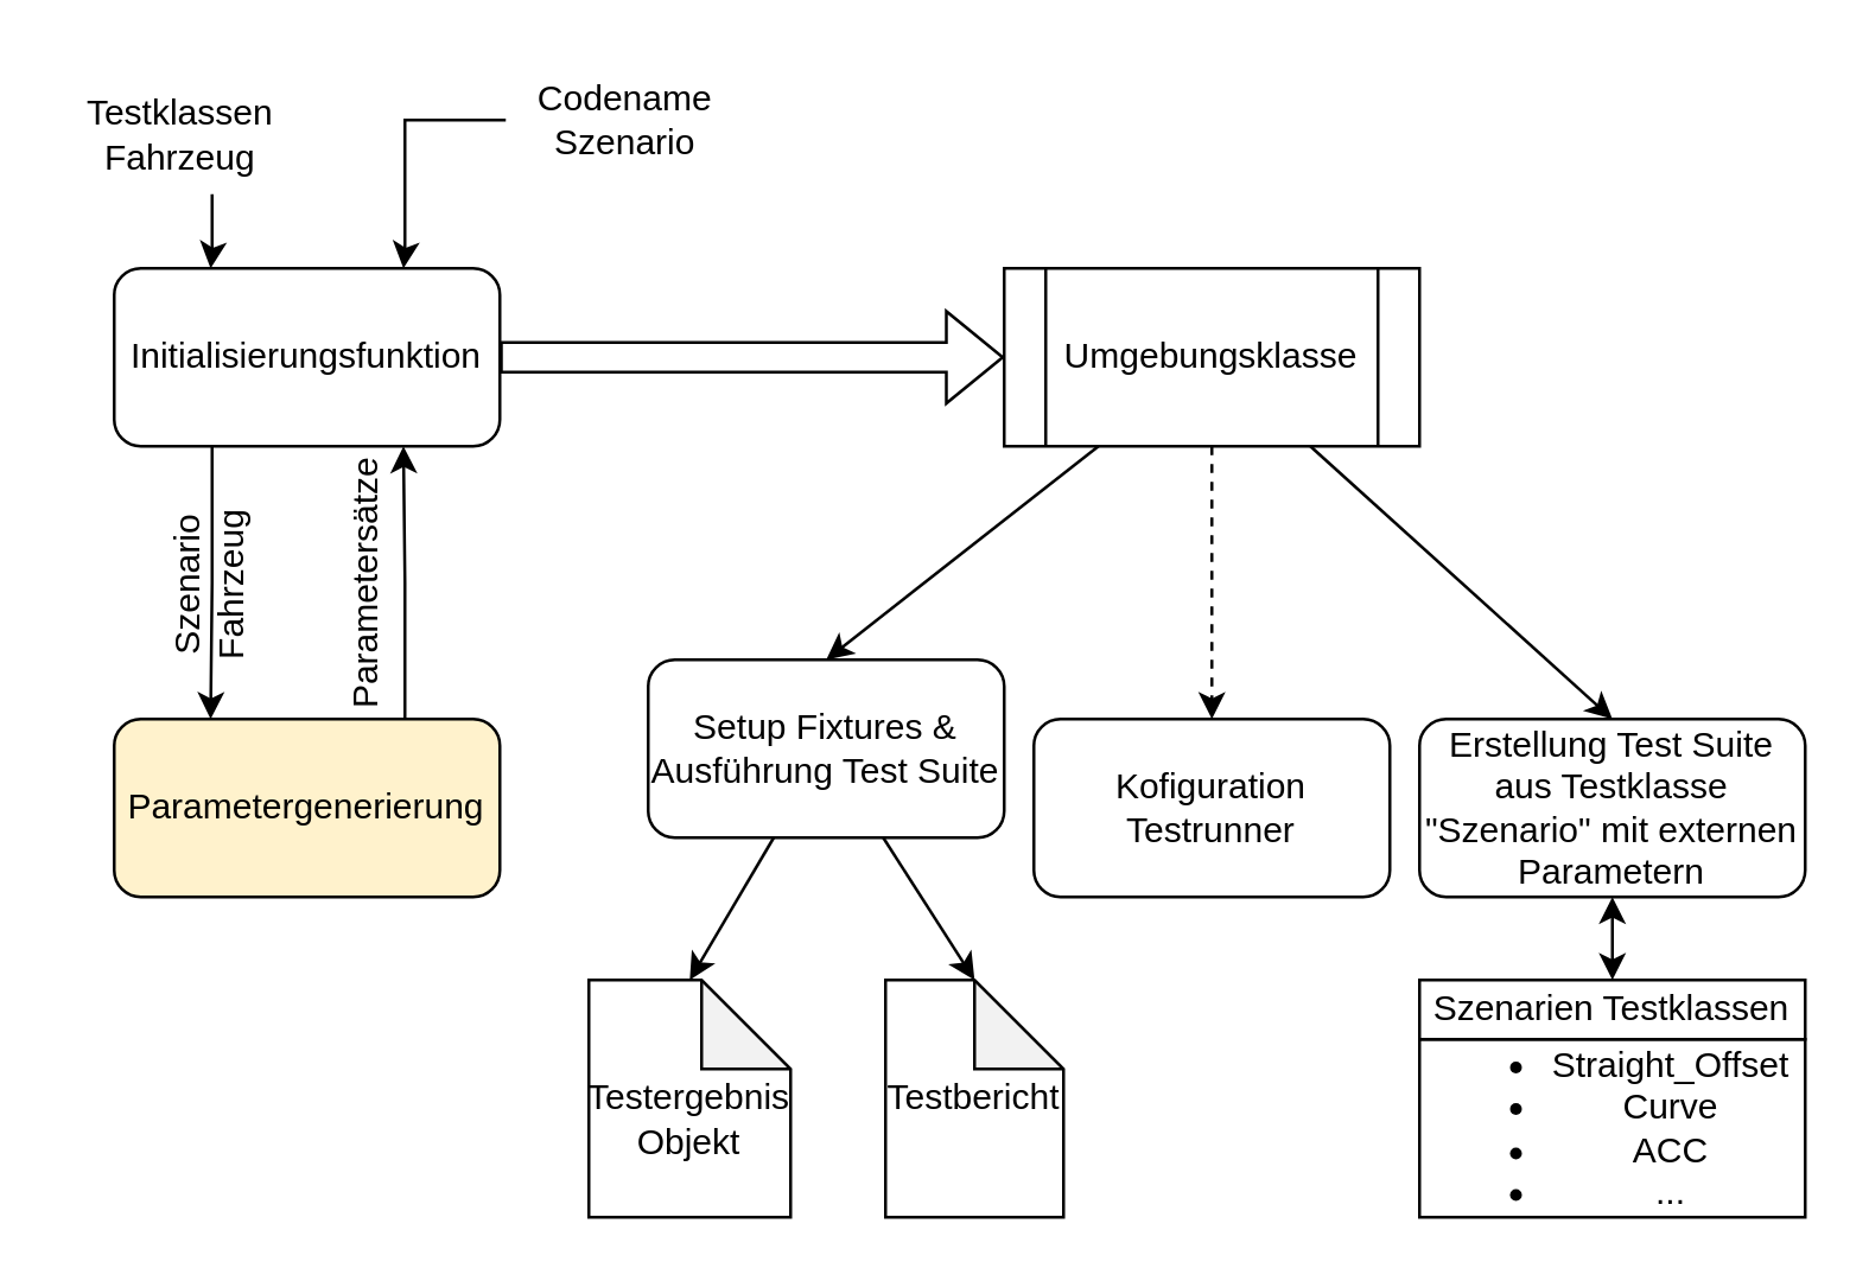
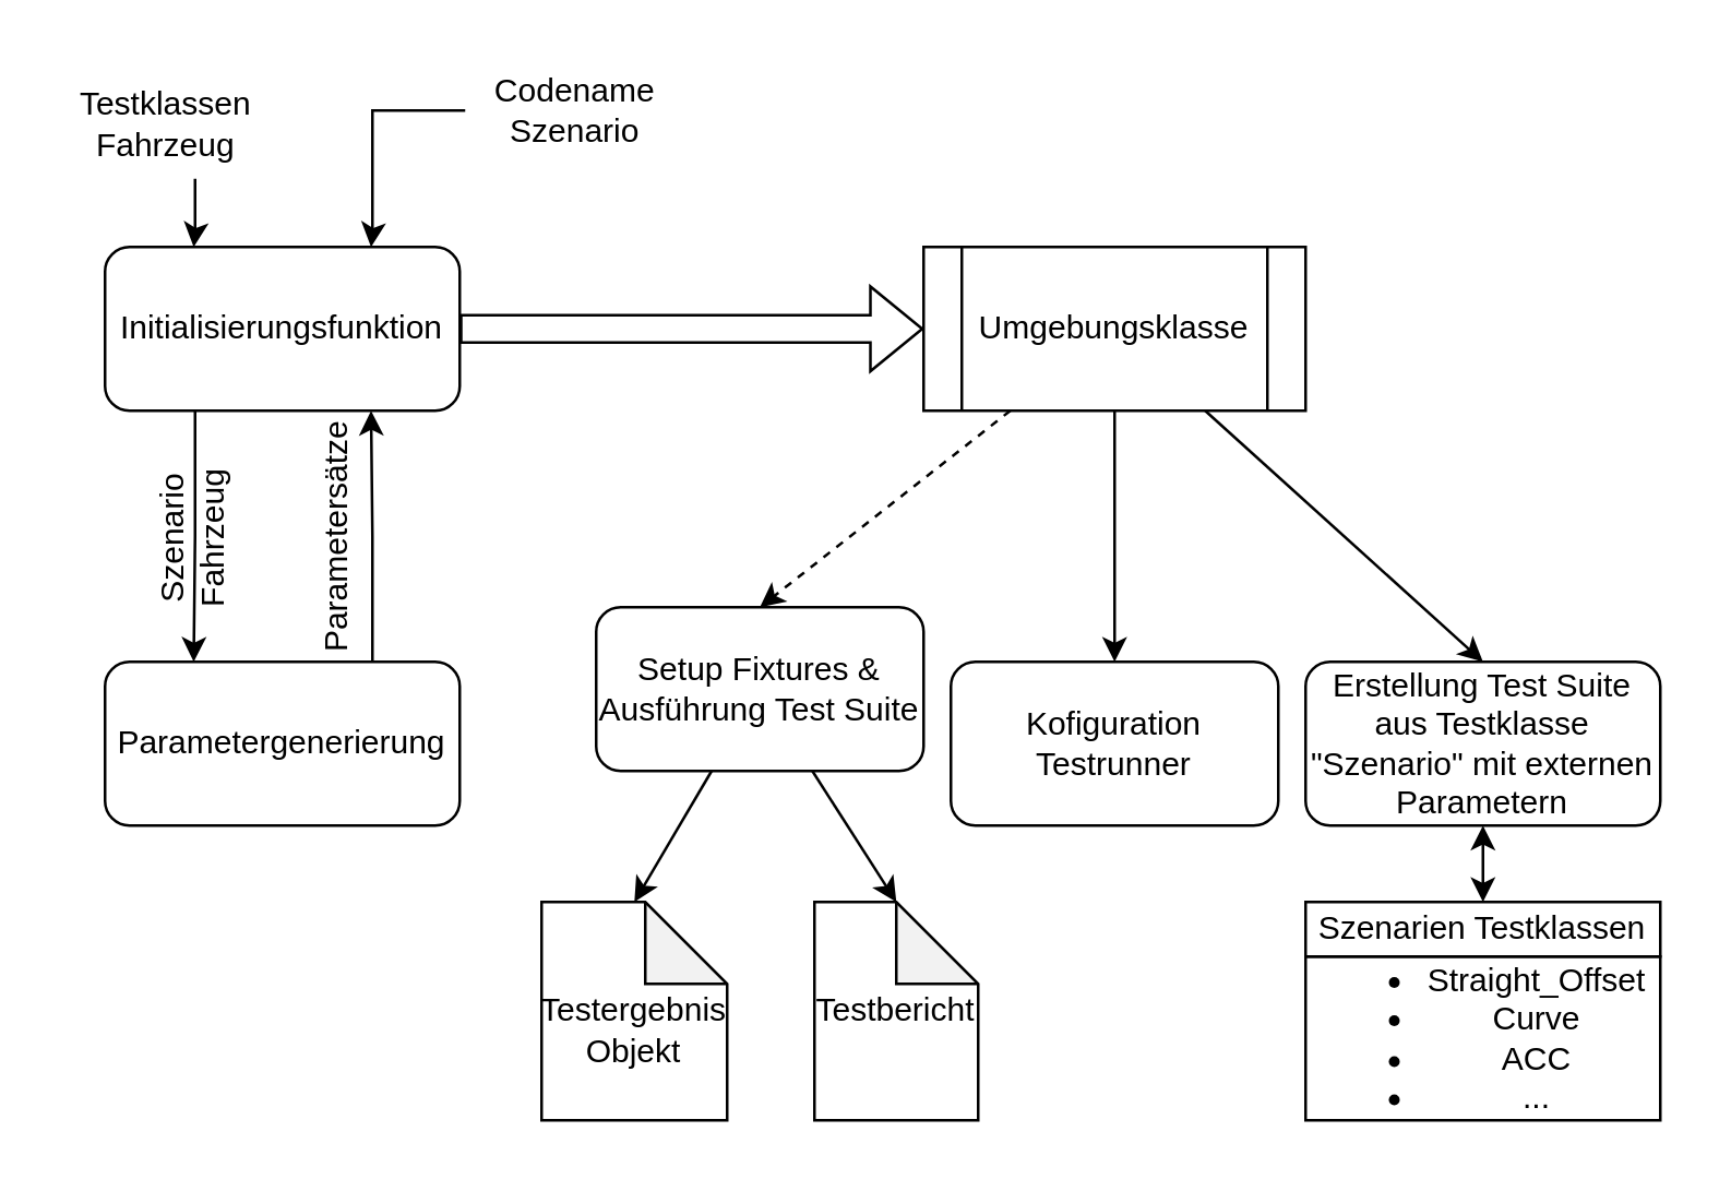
- <mxCell id="12" style="rounded=0;orthogonalLoop=1;jettySize=auto;html=1;entryX=0.5;entryY=0;entryDx=0;entryDy=0;" edge="1" parent="1" source="15" target="19"><mxGeometry relative="1" as="geometry" /></mxCell>
+ <mxCell id="12" style="rounded=0;orthogonalLoop=1;jettySize=auto;html=1;entryX=0.5;entryY=0;entryDx=0;entryDy=0;dashed=1;" edge="1" parent="1" source="15" target="19"><mxGeometry relative="1" as="geometry" /></mxCell>
- <mxCell id="14" style="rounded=0;orthogonalLoop=1;jettySize=auto;html=1;entryX=0.5;entryY=0;entryDx=0;entryDy=0;dashed=1;" edge="1" parent="1" source="15" target="17"><mxGeometry relative="1" as="geometry" /></mxCell>
+ <mxCell id="14" style="rounded=0;orthogonalLoop=1;jettySize=auto;html=1;entryX=0.5;entryY=0;entryDx=0;entryDy=0;" edge="1" parent="1" source="15" target="17"><mxGeometry relative="1" as="geometry" /></mxCell>
- <mxCell id="9" value="Parametergenerierung" style="rounded=1;whiteSpace=wrap;html=1;fillColor=#fff2cc;" vertex="1" parent="1"><mxGeometry x="38" y="242" width="130" height="60" as="geometry" /></mxCell>
+ <mxCell id="9" value="Parametergenerierung" style="rounded=1;whiteSpace=wrap;html=1;" vertex="1" parent="1"><mxGeometry x="38" y="242" width="130" height="60" as="geometry" /></mxCell>
